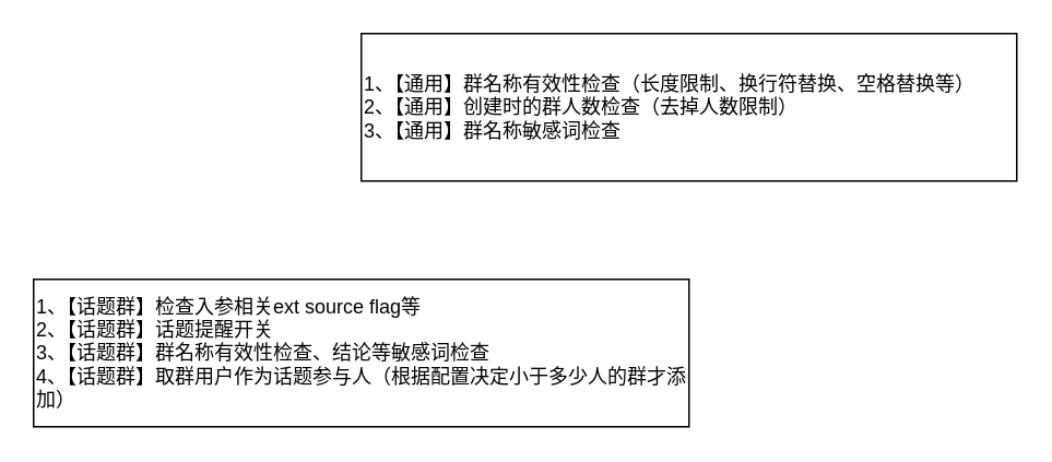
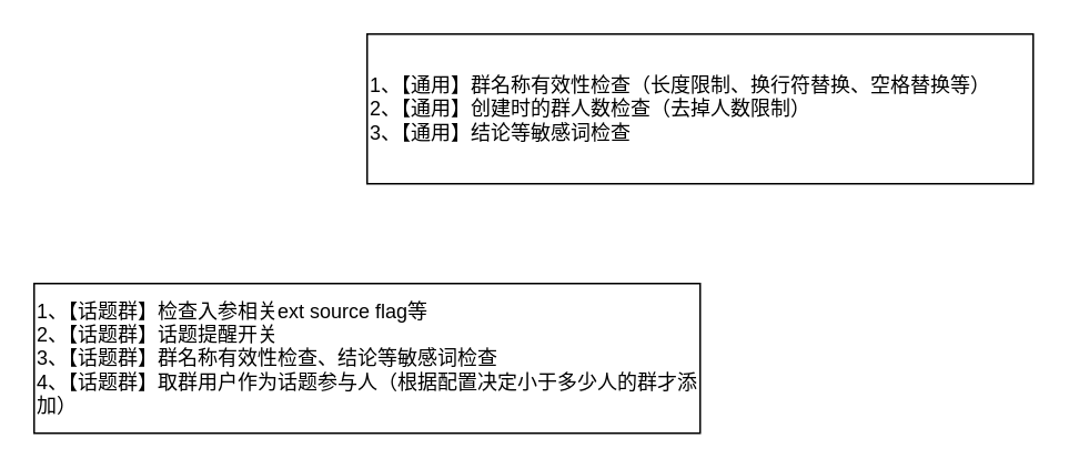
- <mxCell id="2" value="1、【通用】群名称有效性检查（长度限制、换行符替换、空格替换等）&lt;div&gt;2、&lt;span style=&quot;background-color: initial;&quot;&gt;【通用】&lt;/span&gt;&lt;span style=&quot;background-color: initial;&quot;&gt;创建时的群人数检查（去掉人数限制）&lt;/span&gt;&lt;/div&gt;&lt;div&gt;3、【通用】群名称敏感词检查&lt;/div&gt;" style="rounded=0;whiteSpace=wrap;html=1;align=left;" vertex="1" parent="1"><mxGeometry x="220" y="20" width="400" height="90" as="geometry" /></mxCell>
+ <mxCell id="2" value="1、【通用】群名称有效性检查（长度限制、换行符替换、空格替换等）&lt;div&gt;2、&lt;span style=&quot;background-color: initial;&quot;&gt;【通用】&lt;/span&gt;&lt;span style=&quot;background-color: initial;&quot;&gt;创建时的群人数检查（去掉人数限制）&lt;/span&gt;&lt;/div&gt;&lt;div&gt;3、【通用】结论等敏感词检查&lt;/div&gt;" style="rounded=0;whiteSpace=wrap;html=1;align=left;" vertex="1" parent="1"><mxGeometry x="220" y="20" width="400" height="90" as="geometry" /></mxCell>
